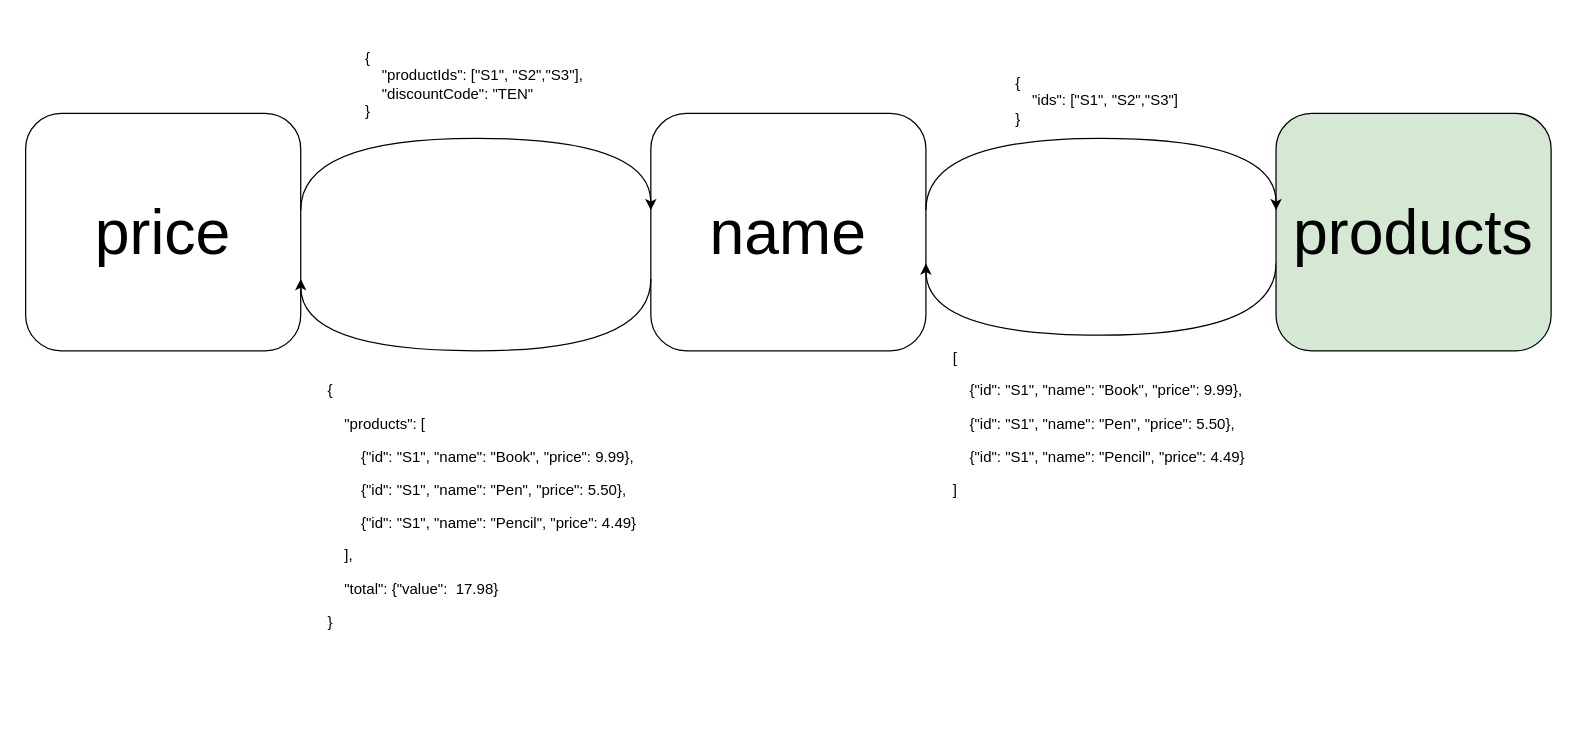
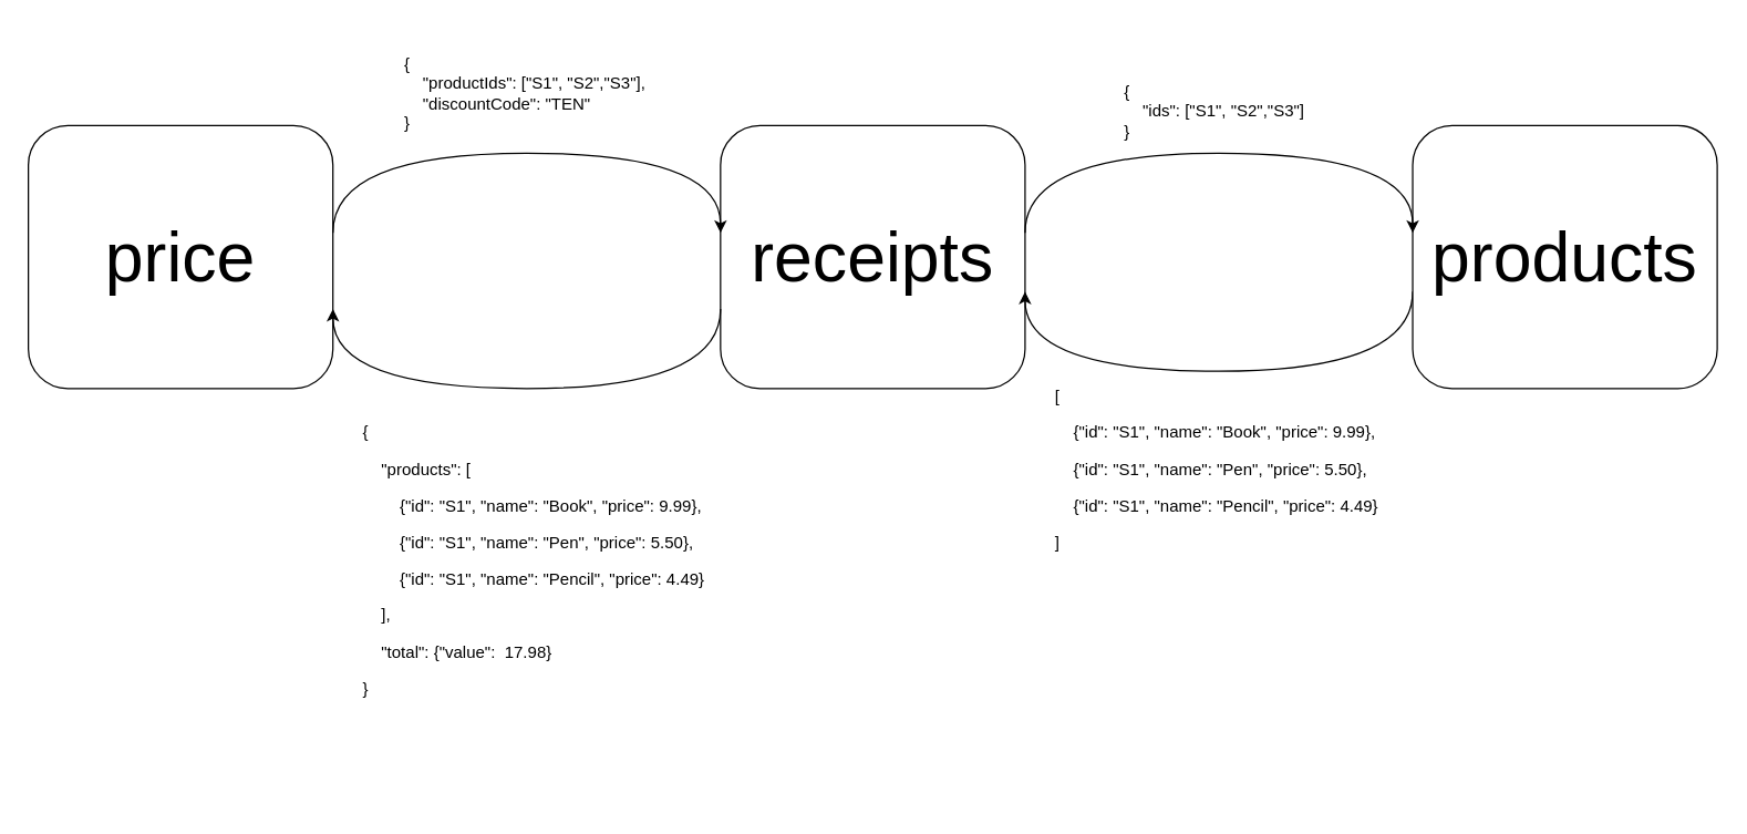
- <mxCell id="3" value="name" style="rounded=1;whiteSpace=wrap;html=1;fontSize=50;" vertex="1" parent="1"><mxGeometry x="520" y="90" width="220" height="190" as="geometry" /></mxCell>
+ <mxCell id="3" value="receipts" style="rounded=1;whiteSpace=wrap;html=1;fontSize=50;" vertex="1" parent="1"><mxGeometry x="520" y="90" width="220" height="190" as="geometry" /></mxCell>
- <mxCell id="5" value="products" style="rounded=1;whiteSpace=wrap;html=1;fontSize=50;fillColor=#d5e8d4;" vertex="1" parent="1"><mxGeometry x="1020" y="90" width="220" height="190" as="geometry" /></mxCell>
+ <mxCell id="5" value="products" style="rounded=1;whiteSpace=wrap;html=1;fontSize=50;" vertex="1" parent="1"><mxGeometry x="1020" y="90" width="220" height="190" as="geometry" /></mxCell>
